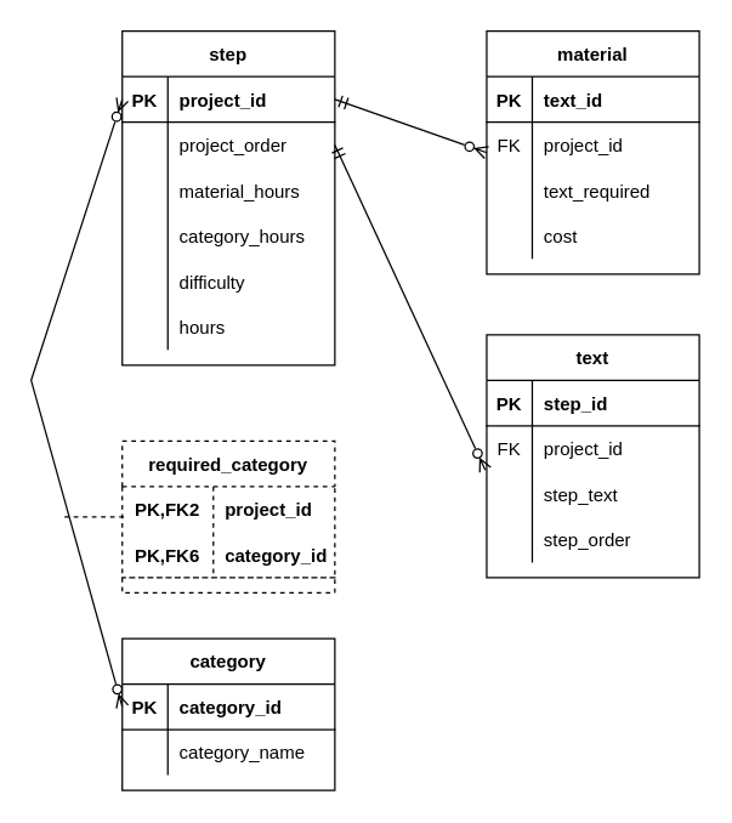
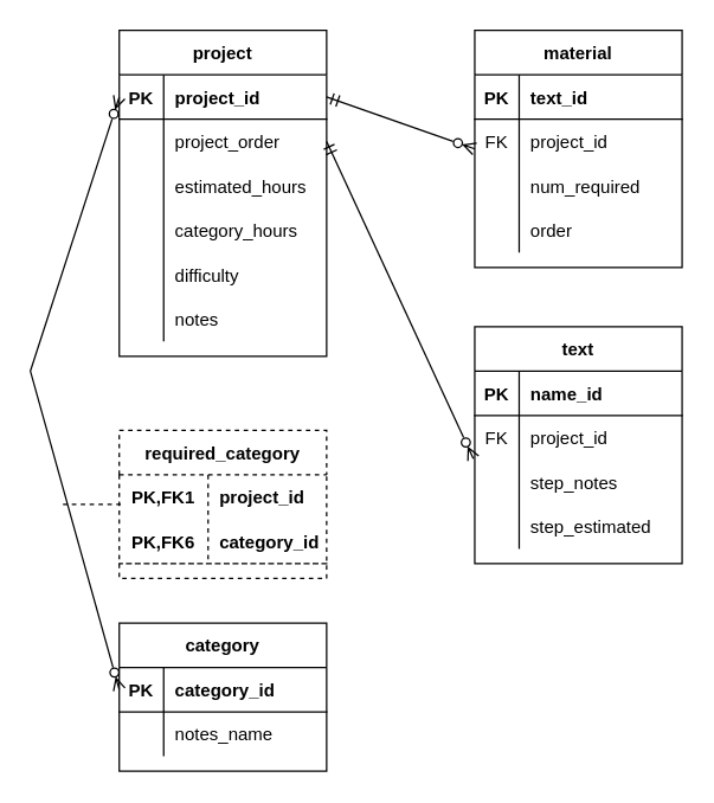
- <mxCell id="2" value="step" style="shape=table;startSize=30;container=1;collapsible=1;childLayout=tableLayout;fixedRows=1;rowLines=0;fontStyle=1;align=center;resizeLast=1;" vertex="1" parent="1"><mxGeometry x="80" y="20" width="140" height="220" as="geometry" /></mxCell>
+ <mxCell id="2" value="project" style="shape=table;startSize=30;container=1;collapsible=1;childLayout=tableLayout;fixedRows=1;rowLines=0;fontStyle=1;align=center;resizeLast=1;" vertex="1" parent="1"><mxGeometry x="80" y="20" width="140" height="220" as="geometry" /></mxCell>
- <mxCell id="11" value="material_hours" style="shape=partialRectangle;connectable=0;fillColor=none;top=0;left=0;bottom=0;right=0;align=left;spacingLeft=6;overflow=hidden;" vertex="1" parent="9"><mxGeometry x="30" width="110" height="30" as="geometry"><mxRectangle width="110" height="30" as="alternateBounds" /></mxGeometry></mxCell>
+ <mxCell id="11" value="estimated_hours" style="shape=partialRectangle;connectable=0;fillColor=none;top=0;left=0;bottom=0;right=0;align=left;spacingLeft=6;overflow=hidden;" vertex="1" parent="9"><mxGeometry x="30" width="110" height="30" as="geometry"><mxRectangle width="110" height="30" as="alternateBounds" /></mxGeometry></mxCell>
- <mxCell id="30" value="text_required" style="shape=partialRectangle;connectable=0;fillColor=none;top=0;left=0;bottom=0;right=0;align=left;spacingLeft=6;overflow=hidden;" vertex="1" parent="28"><mxGeometry x="30" width="110" height="30" as="geometry"><mxRectangle width="110" height="30" as="alternateBounds" /></mxGeometry></mxCell>
+ <mxCell id="30" value="num_required" style="shape=partialRectangle;connectable=0;fillColor=none;top=0;left=0;bottom=0;right=0;align=left;spacingLeft=6;overflow=hidden;" vertex="1" parent="28"><mxGeometry x="30" width="110" height="30" as="geometry"><mxRectangle width="110" height="30" as="alternateBounds" /></mxGeometry></mxCell>
- <mxCell id="33" value="cost" style="shape=partialRectangle;connectable=0;fillColor=none;top=0;left=0;bottom=0;right=0;align=left;spacingLeft=6;overflow=hidden;" vertex="1" parent="31"><mxGeometry x="30" width="110" height="30" as="geometry"><mxRectangle width="110" height="30" as="alternateBounds" /></mxGeometry></mxCell>
+ <mxCell id="33" value="order" style="shape=partialRectangle;connectable=0;fillColor=none;top=0;left=0;bottom=0;right=0;align=left;spacingLeft=6;overflow=hidden;" vertex="1" parent="31"><mxGeometry x="30" width="110" height="30" as="geometry"><mxRectangle width="110" height="30" as="alternateBounds" /></mxGeometry></mxCell>
- <mxCell id="20" value="hours" style="shape=partialRectangle;connectable=0;fillColor=none;top=0;left=0;bottom=0;right=0;align=left;spacingLeft=6;overflow=hidden;" vertex="1" parent="18"><mxGeometry x="30" width="110" height="30" as="geometry"><mxRectangle width="110" height="30" as="alternateBounds" /></mxGeometry></mxCell>
+ <mxCell id="20" value="notes" style="shape=partialRectangle;connectable=0;fillColor=none;top=0;left=0;bottom=0;right=0;align=left;spacingLeft=6;overflow=hidden;" vertex="1" parent="18"><mxGeometry x="30" width="110" height="30" as="geometry"><mxRectangle width="110" height="30" as="alternateBounds" /></mxGeometry></mxCell>
- <mxCell id="37" value="step_id" style="shape=partialRectangle;connectable=0;fillColor=none;top=0;left=0;bottom=0;right=0;align=left;spacingLeft=6;fontStyle=1;overflow=hidden;" vertex="1" parent="35"><mxGeometry x="30" width="110" height="30" as="geometry"><mxRectangle width="110" height="30" as="alternateBounds" /></mxGeometry></mxCell>
+ <mxCell id="37" value="name_id" style="shape=partialRectangle;connectable=0;fillColor=none;top=0;left=0;bottom=0;right=0;align=left;spacingLeft=6;fontStyle=1;overflow=hidden;" vertex="1" parent="35"><mxGeometry x="30" width="110" height="30" as="geometry"><mxRectangle width="110" height="30" as="alternateBounds" /></mxGeometry></mxCell>
- <mxCell id="43" value="step_text" style="shape=partialRectangle;connectable=0;fillColor=none;top=0;left=0;bottom=0;right=0;align=left;spacingLeft=6;overflow=hidden;" vertex="1" parent="41"><mxGeometry x="30" width="110" height="30" as="geometry"><mxRectangle width="110" height="30" as="alternateBounds" /></mxGeometry></mxCell>
+ <mxCell id="43" value="step_notes" style="shape=partialRectangle;connectable=0;fillColor=none;top=0;left=0;bottom=0;right=0;align=left;spacingLeft=6;overflow=hidden;" vertex="1" parent="41"><mxGeometry x="30" width="110" height="30" as="geometry"><mxRectangle width="110" height="30" as="alternateBounds" /></mxGeometry></mxCell>
- <mxCell id="49" value="PK,FK2" style="shape=partialRectangle;connectable=0;fillColor=none;top=0;left=0;bottom=0;right=0;fontStyle=1;overflow=hidden;dashed=1;" vertex="1" parent="48"><mxGeometry width="60" height="30" as="geometry"><mxRectangle width="60" height="30" as="alternateBounds" /></mxGeometry></mxCell>
+ <mxCell id="49" value="PK,FK1" style="shape=partialRectangle;connectable=0;fillColor=none;top=0;left=0;bottom=0;right=0;fontStyle=1;overflow=hidden;dashed=1;" vertex="1" parent="48"><mxGeometry width="60" height="30" as="geometry"><mxRectangle width="60" height="30" as="alternateBounds" /></mxGeometry></mxCell>
- <mxCell id="46" value="step_order" style="shape=partialRectangle;connectable=0;fillColor=none;top=0;left=0;bottom=0;right=0;align=left;spacingLeft=6;overflow=hidden;" vertex="1" parent="44"><mxGeometry x="30" width="110" height="30" as="geometry"><mxRectangle width="110" height="30" as="alternateBounds" /></mxGeometry></mxCell>
+ <mxCell id="46" value="step_estimated" style="shape=partialRectangle;connectable=0;fillColor=none;top=0;left=0;bottom=0;right=0;align=left;spacingLeft=6;overflow=hidden;" vertex="1" parent="44"><mxGeometry x="30" width="110" height="30" as="geometry"><mxRectangle width="110" height="30" as="alternateBounds" /></mxGeometry></mxCell>
- <mxCell id="60" value="category_name" style="shape=partialRectangle;connectable=0;fillColor=none;top=0;left=0;bottom=0;right=0;align=left;spacingLeft=6;overflow=hidden;" vertex="1" parent="58"><mxGeometry x="30" width="110" height="30" as="geometry"><mxRectangle width="110" height="30" as="alternateBounds" /></mxGeometry></mxCell>
+ <mxCell id="60" value="notes_name" style="shape=partialRectangle;connectable=0;fillColor=none;top=0;left=0;bottom=0;right=0;align=left;spacingLeft=6;overflow=hidden;" vertex="1" parent="58"><mxGeometry x="30" width="110" height="30" as="geometry"><mxRectangle width="110" height="30" as="alternateBounds" /></mxGeometry></mxCell>
